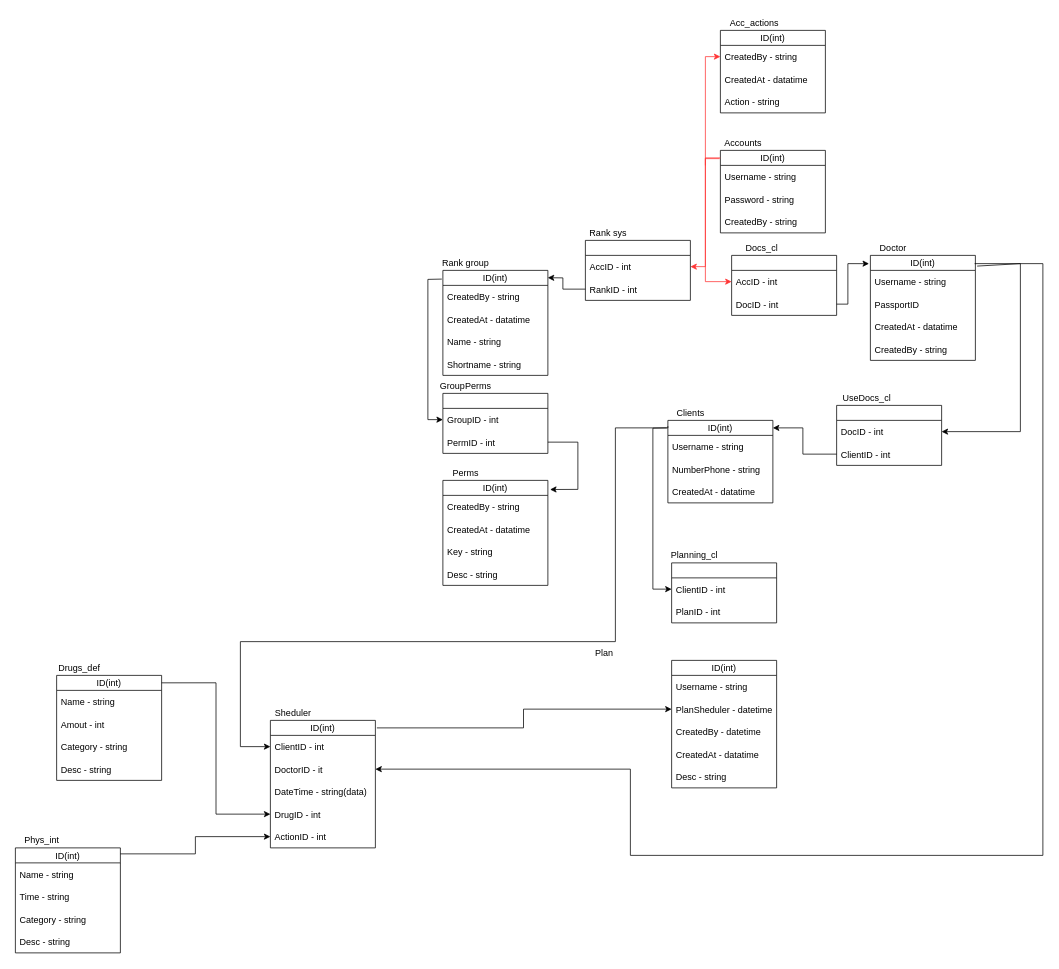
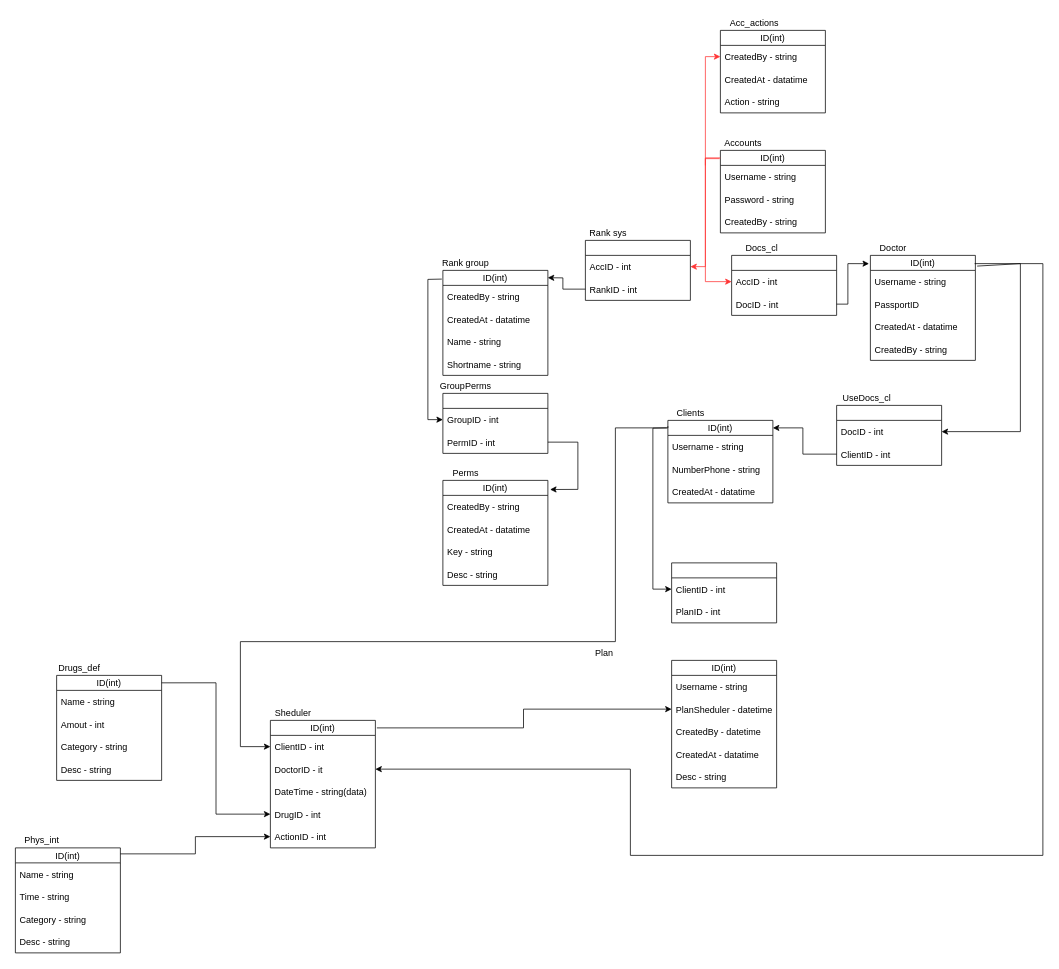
- <mxCell id="52" value="Planning_cl" style="text;html=1;align=center;verticalAlign=middle;resizable=0;points=[];autosize=1;strokeColor=none;fillColor=none;" parent="1" vertex="1"><mxGeometry x="885" y="730" width="80" height="20" as="geometry" /></mxCell>
